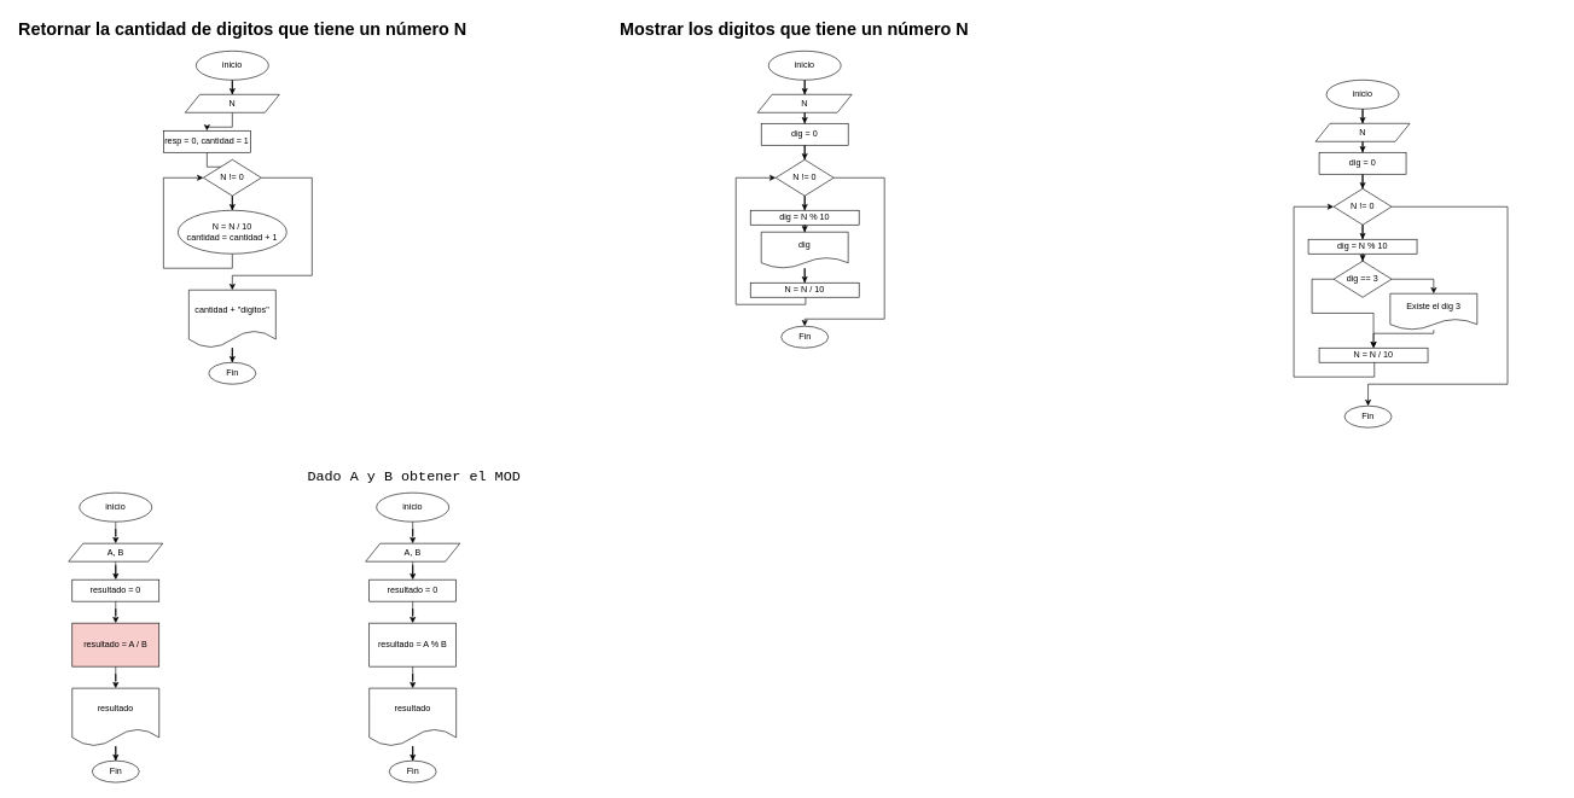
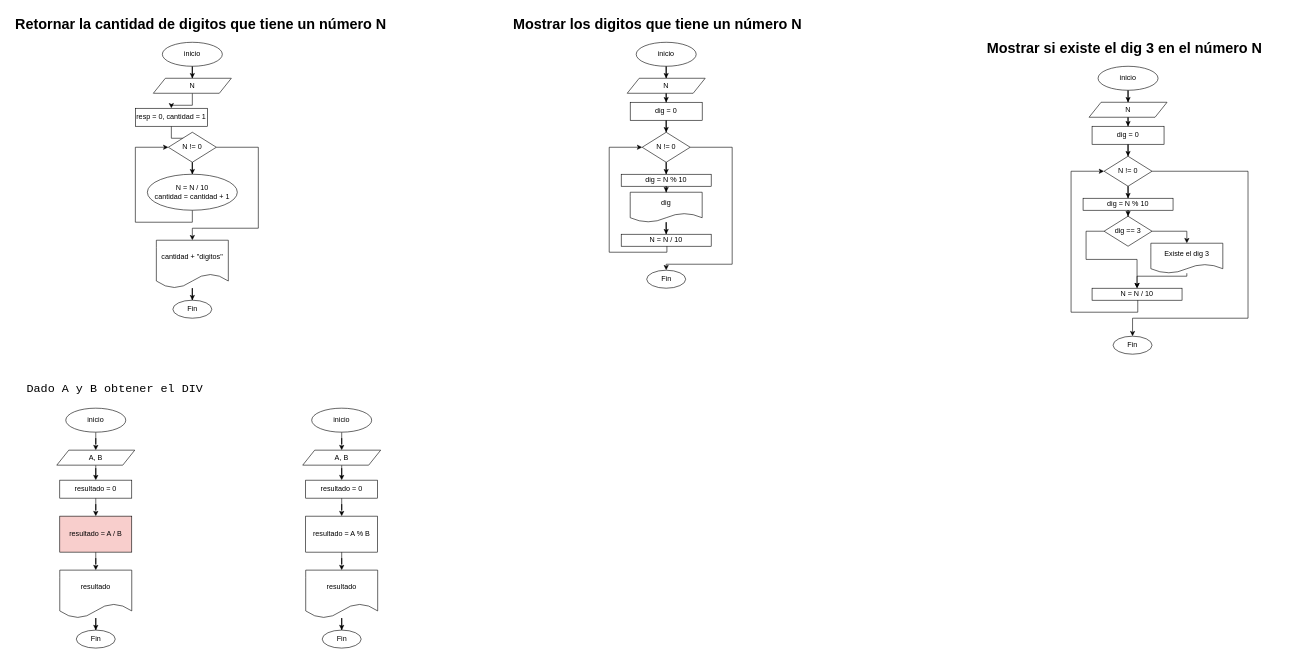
+ <mxCell id="58" value="&lt;h1&gt;Mostrar si existe el dig 3 en el número N&lt;/h1&gt;" style="text;html=1;strokeColor=none;fillColor=none;spacing=5;spacingTop=-20;whiteSpace=wrap;overflow=hidden;rounded=0;" vertex="1" parent="1"><mxGeometry x="1640" y="60" width="510" height="50" as="geometry" /></mxCell>
+ <mxCell id="3" value="&lt;h1&gt;&lt;div style=&quot;background-color: rgb(255, 255, 255); font-family: Consolas, &amp;quot;Courier New&amp;quot;, monospace; font-weight: normal; font-size: 19.6px; line-height: 26px;&quot;&gt;Dado A y B obtener el DIV&lt;/div&gt;&lt;/h1&gt;" style="text;html=1;strokeColor=none;fillColor=none;spacing=5;spacingTop=-20;whiteSpace=wrap;overflow=hidden;rounded=0;" vertex="1" parent="1"><mxGeometry x="39" y="630" width="310" height="40" as="geometry" /></mxCell>
- <mxCell id="4" value="&lt;h1&gt;&lt;div style=&quot;background-color: rgb(255, 255, 255); font-family: Consolas, &amp;quot;Courier New&amp;quot;, monospace; font-weight: normal; font-size: 19.6px; line-height: 26px;&quot;&gt;Dado A y B obtener el MOD&lt;/div&gt;&lt;/h1&gt;" style="text;html=1;strokeColor=none;fillColor=none;spacing=5;spacingTop=-20;whiteSpace=wrap;overflow=hidden;rounded=0;" vertex="1" parent="1"><mxGeometry x="419" y="640" width="310" height="40" as="geometry" /></mxCell>
